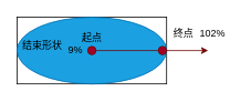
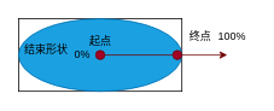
- <mxCell id="12" value="102%" style="text;html=1;align=center;verticalAlign=middle;resizable=0;points=[];autosize=1;strokeColor=none;fillColor=none;" vertex="1" parent="1"><mxGeometry x="230" y="30" width="50" height="20" as="geometry" /></mxCell>
+ <mxCell id="12" value="100%" style="text;html=1;align=center;verticalAlign=middle;resizable=0;points=[];autosize=1;strokeColor=none;fillColor=none;" vertex="1" parent="1"><mxGeometry x="230" y="30" width="50" height="20" as="geometry" /></mxCell>
- <mxCell id="11" value="9%" style="text;html=1;align=center;verticalAlign=middle;resizable=0;points=[];autosize=1;strokeColor=none;fillColor=none;" vertex="1" parent="1"><mxGeometry x="75" y="50" width="30" height="20" as="geometry" /></mxCell>
+ <mxCell id="11" value="0%" style="text;html=1;align=center;verticalAlign=middle;resizable=0;points=[];autosize=1;strokeColor=none;fillColor=none;" vertex="1" parent="1"><mxGeometry x="75" y="50" width="30" height="20" as="geometry" /></mxCell>
